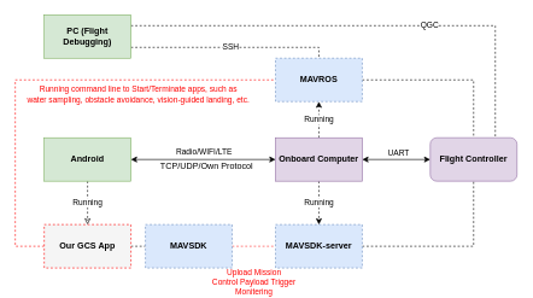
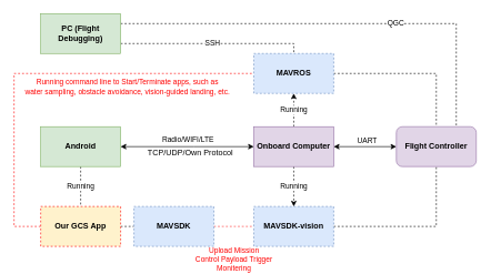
- <mxCell id="13" value="Running" style="edgeStyle=orthogonalEdgeStyle;rounded=0;orthogonalLoop=1;jettySize=auto;html=1;exitX=0.5;exitY=1;exitDx=0;exitDy=0;entryX=0.5;entryY=0;entryDx=0;entryDy=0;dashed=1;endArrow=classic;endFill=0;" edge="1" parent="1" source="14" target="12"><mxGeometry relative="1" as="geometry" /></mxCell>
+ <mxCell id="13" value="Running" style="edgeStyle=orthogonalEdgeStyle;rounded=0;orthogonalLoop=1;jettySize=auto;html=1;exitX=0.5;exitY=1;exitDx=0;exitDy=0;entryX=0.5;entryY=0;entryDx=0;entryDy=0;dashed=1;endArrow=none;endFill=0;" edge="1" parent="1" source="14" target="12"><mxGeometry relative="1" as="geometry" /></mxCell>
- <mxCell id="12" value="Our GCS App" style="rounded=0;whiteSpace=wrap;html=1;fillColor=#f5f5f5;fontStyle=1;dashed=1;strokeColor=#FF0000;" vertex="1" parent="1"><mxGeometry x="60" y="310" width="120" height="60" as="geometry" /></mxCell>
+ <mxCell id="12" value="Our GCS App" style="rounded=0;whiteSpace=wrap;html=1;fillColor=#fff2cc;fontStyle=1;dashed=1;strokeColor=#FF0000;" vertex="1" parent="1"><mxGeometry x="60" y="310" width="120" height="60" as="geometry" /></mxCell>
- <mxCell id="23" value="MAVSDK-server" style="rounded=0;whiteSpace=wrap;html=1;fillColor=#dae8fc;strokeColor=#6c8ebf;fontStyle=1;dashed=1;" vertex="1" parent="1"><mxGeometry x="380" y="310" width="120" height="60" as="geometry" /></mxCell>
+ <mxCell id="23" value="MAVSDK-vision" style="rounded=0;whiteSpace=wrap;html=1;fillColor=#dae8fc;strokeColor=#6c8ebf;fontStyle=1;dashed=1;" vertex="1" parent="1"><mxGeometry x="380" y="310" width="120" height="60" as="geometry" /></mxCell>
